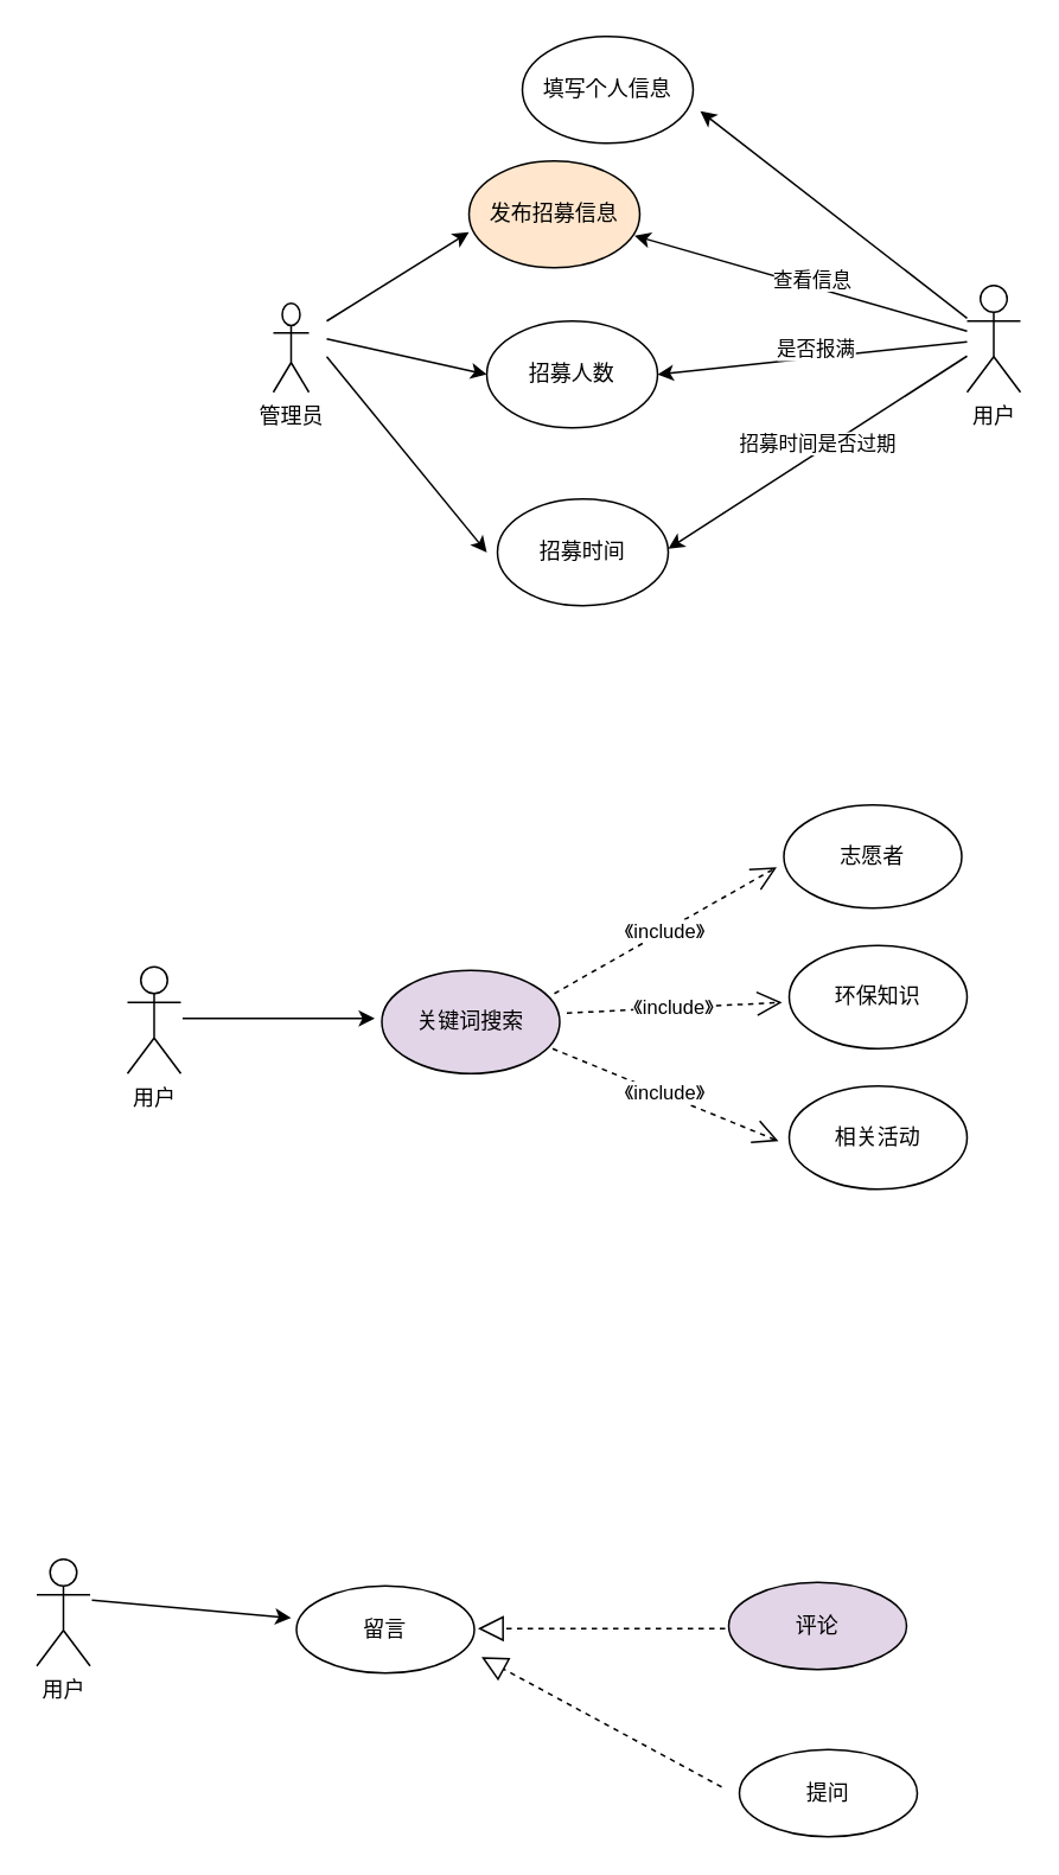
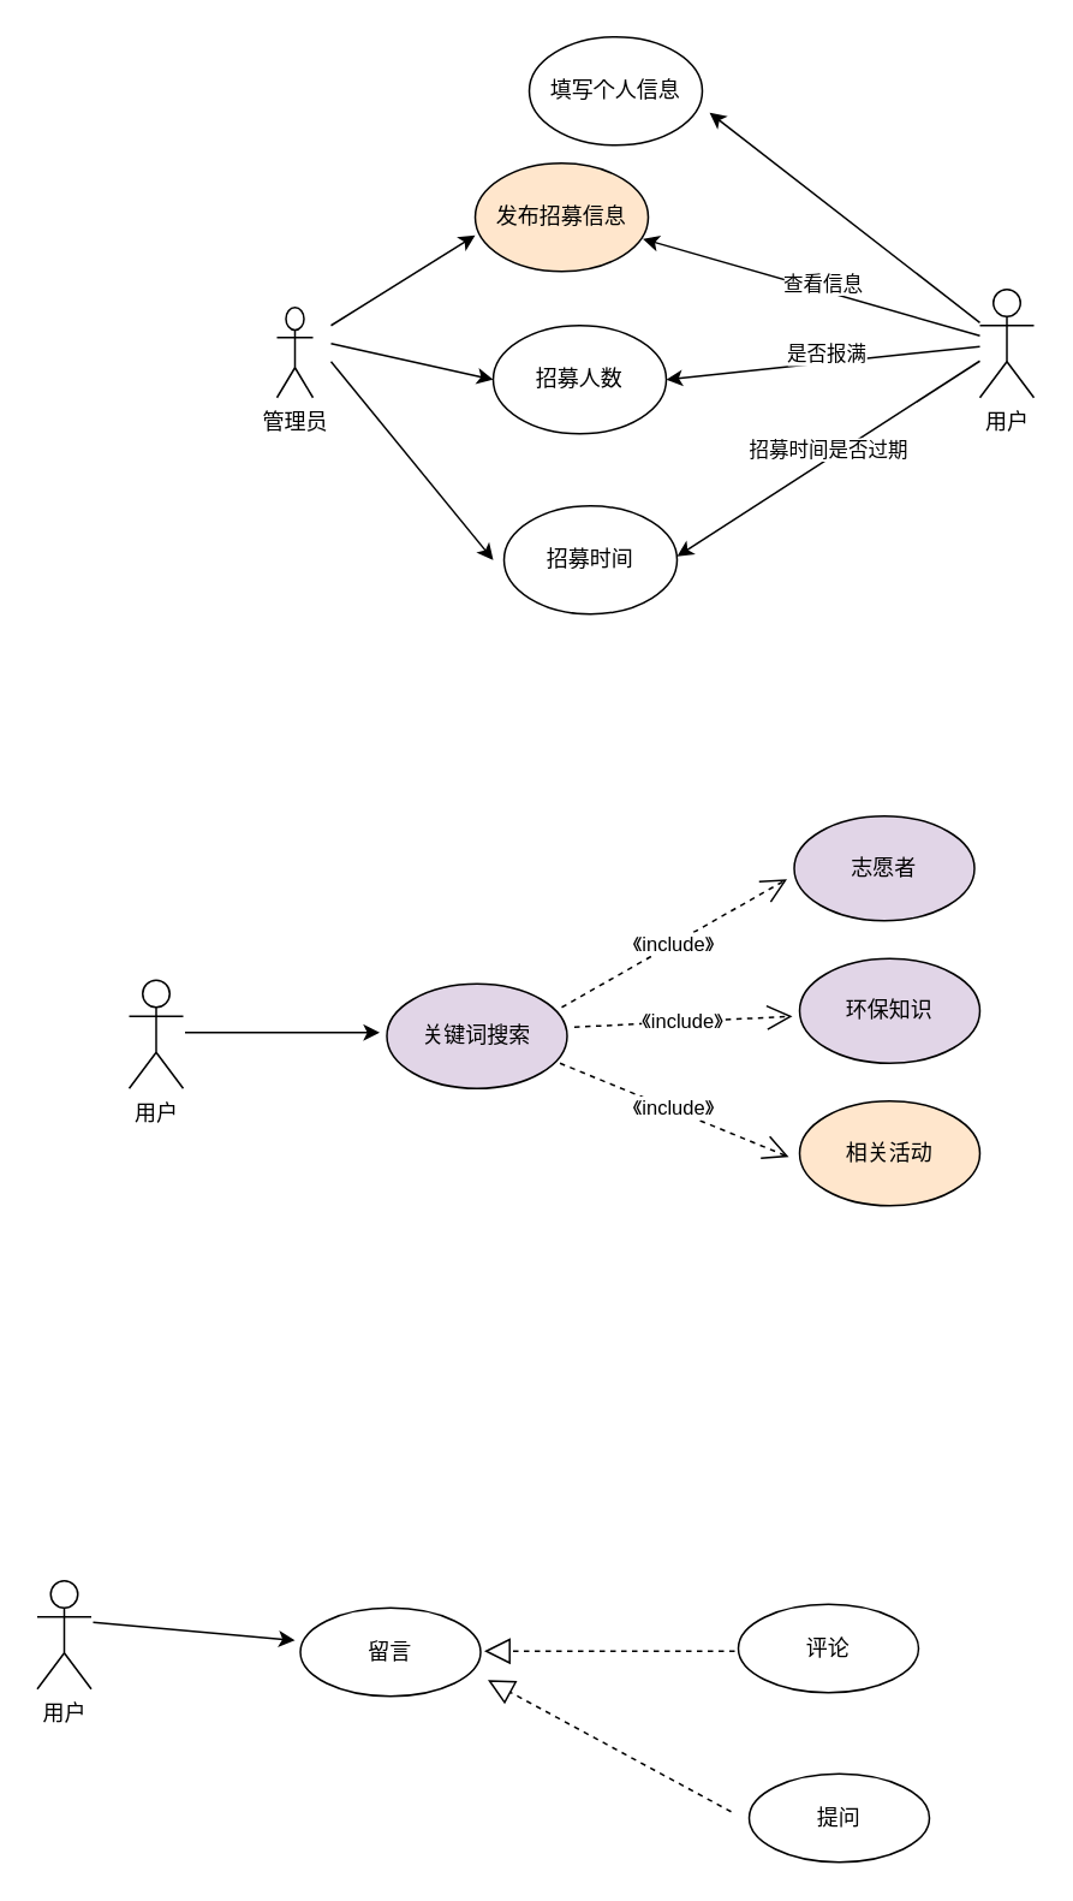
- <mxCell id="21" value="志愿者" style="ellipse;whiteSpace=wrap;html=1;" vertex="1" parent="1"><mxGeometry x="440" y="452" width="100" height="58" as="geometry" /></mxCell>
+ <mxCell id="21" value="志愿者" style="ellipse;whiteSpace=wrap;html=1;fillColor=#e1d5e7;" vertex="1" parent="1"><mxGeometry x="440" y="452" width="100" height="58" as="geometry" /></mxCell>
- <mxCell id="22" value="环保知识" style="ellipse;whiteSpace=wrap;html=1;" vertex="1" parent="1"><mxGeometry x="443" y="531" width="100" height="58" as="geometry" /></mxCell>
+ <mxCell id="22" value="环保知识" style="ellipse;whiteSpace=wrap;html=1;fillColor=#e1d5e7;" vertex="1" parent="1"><mxGeometry x="443" y="531" width="100" height="58" as="geometry" /></mxCell>
- <mxCell id="23" value="相关活动" style="ellipse;whiteSpace=wrap;html=1;" vertex="1" parent="1"><mxGeometry x="443" y="610" width="100" height="58" as="geometry" /></mxCell>
+ <mxCell id="23" value="相关活动" style="ellipse;whiteSpace=wrap;html=1;fillColor=#ffe6cc;" vertex="1" parent="1"><mxGeometry x="443" y="610" width="100" height="58" as="geometry" /></mxCell>
- <mxCell id="27" value="评论" style="ellipse;whiteSpace=wrap;html=1;fillColor=#e1d5e7;" vertex="1" parent="1"><mxGeometry x="409" y="889" width="100" height="49" as="geometry" /></mxCell>
+ <mxCell id="27" value="评论" style="ellipse;whiteSpace=wrap;html=1;" vertex="1" parent="1"><mxGeometry x="409" y="889" width="100" height="49" as="geometry" /></mxCell>
